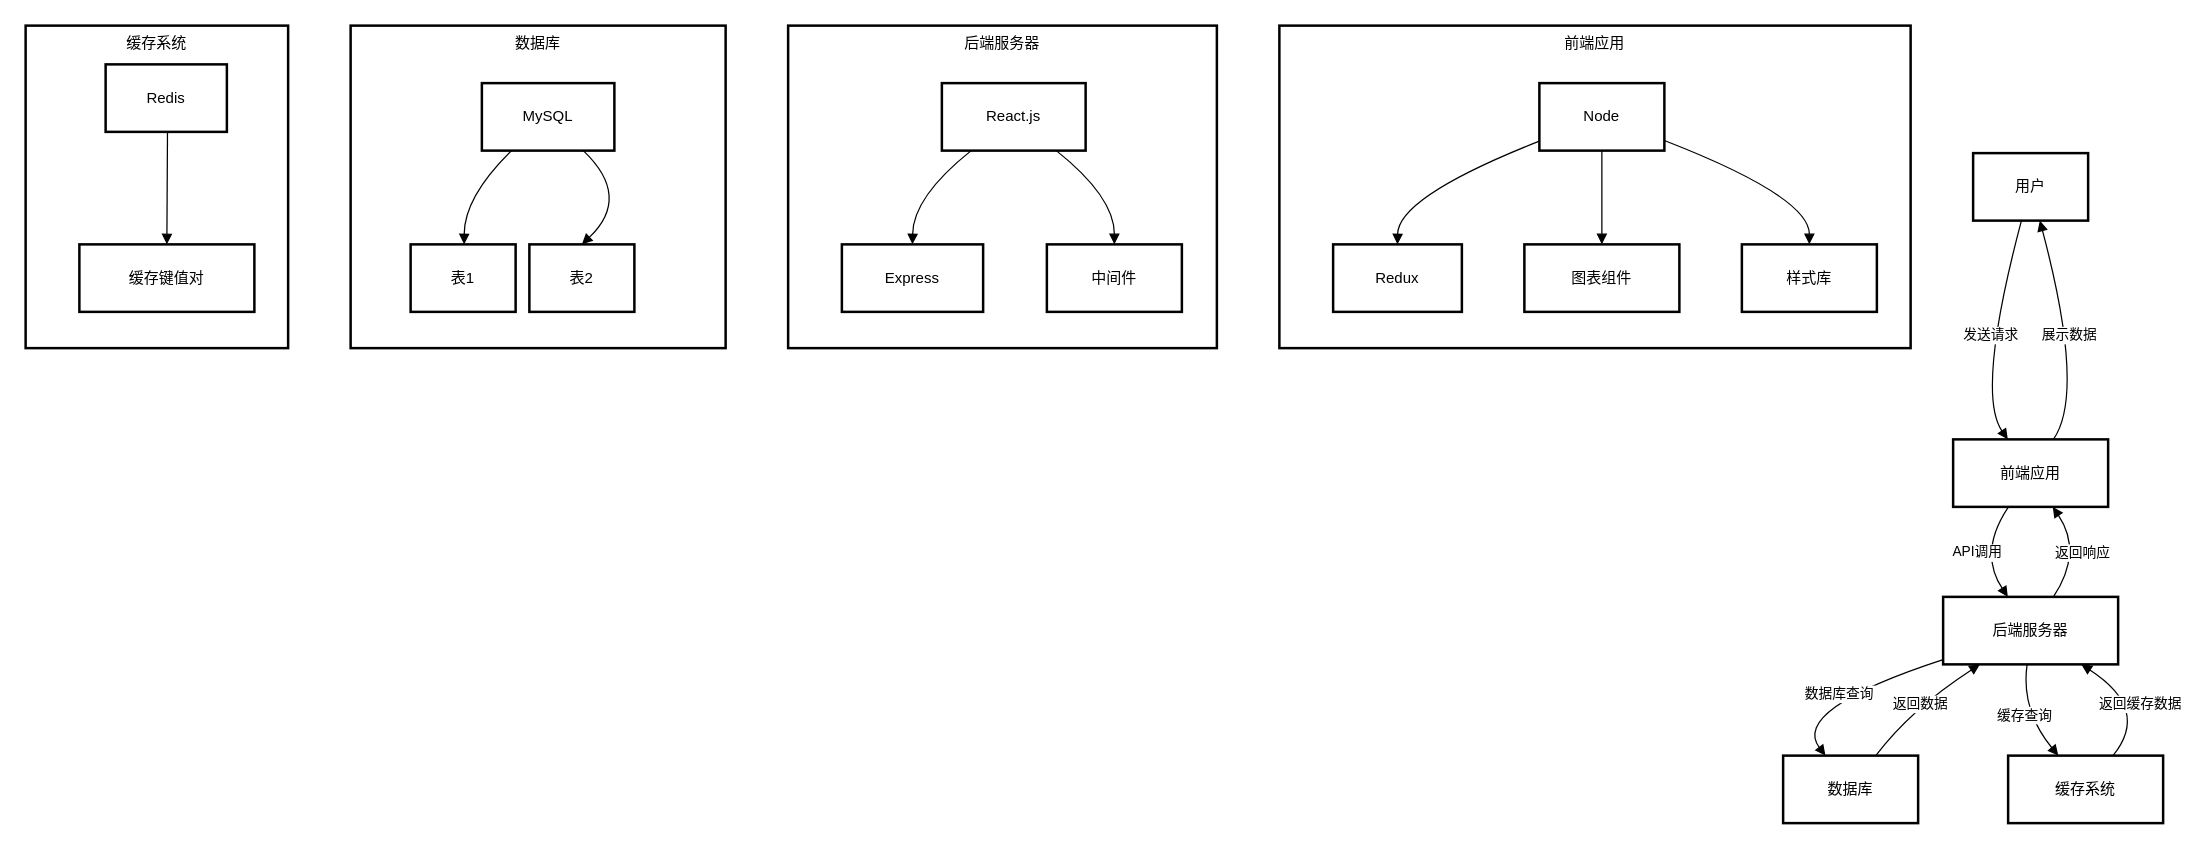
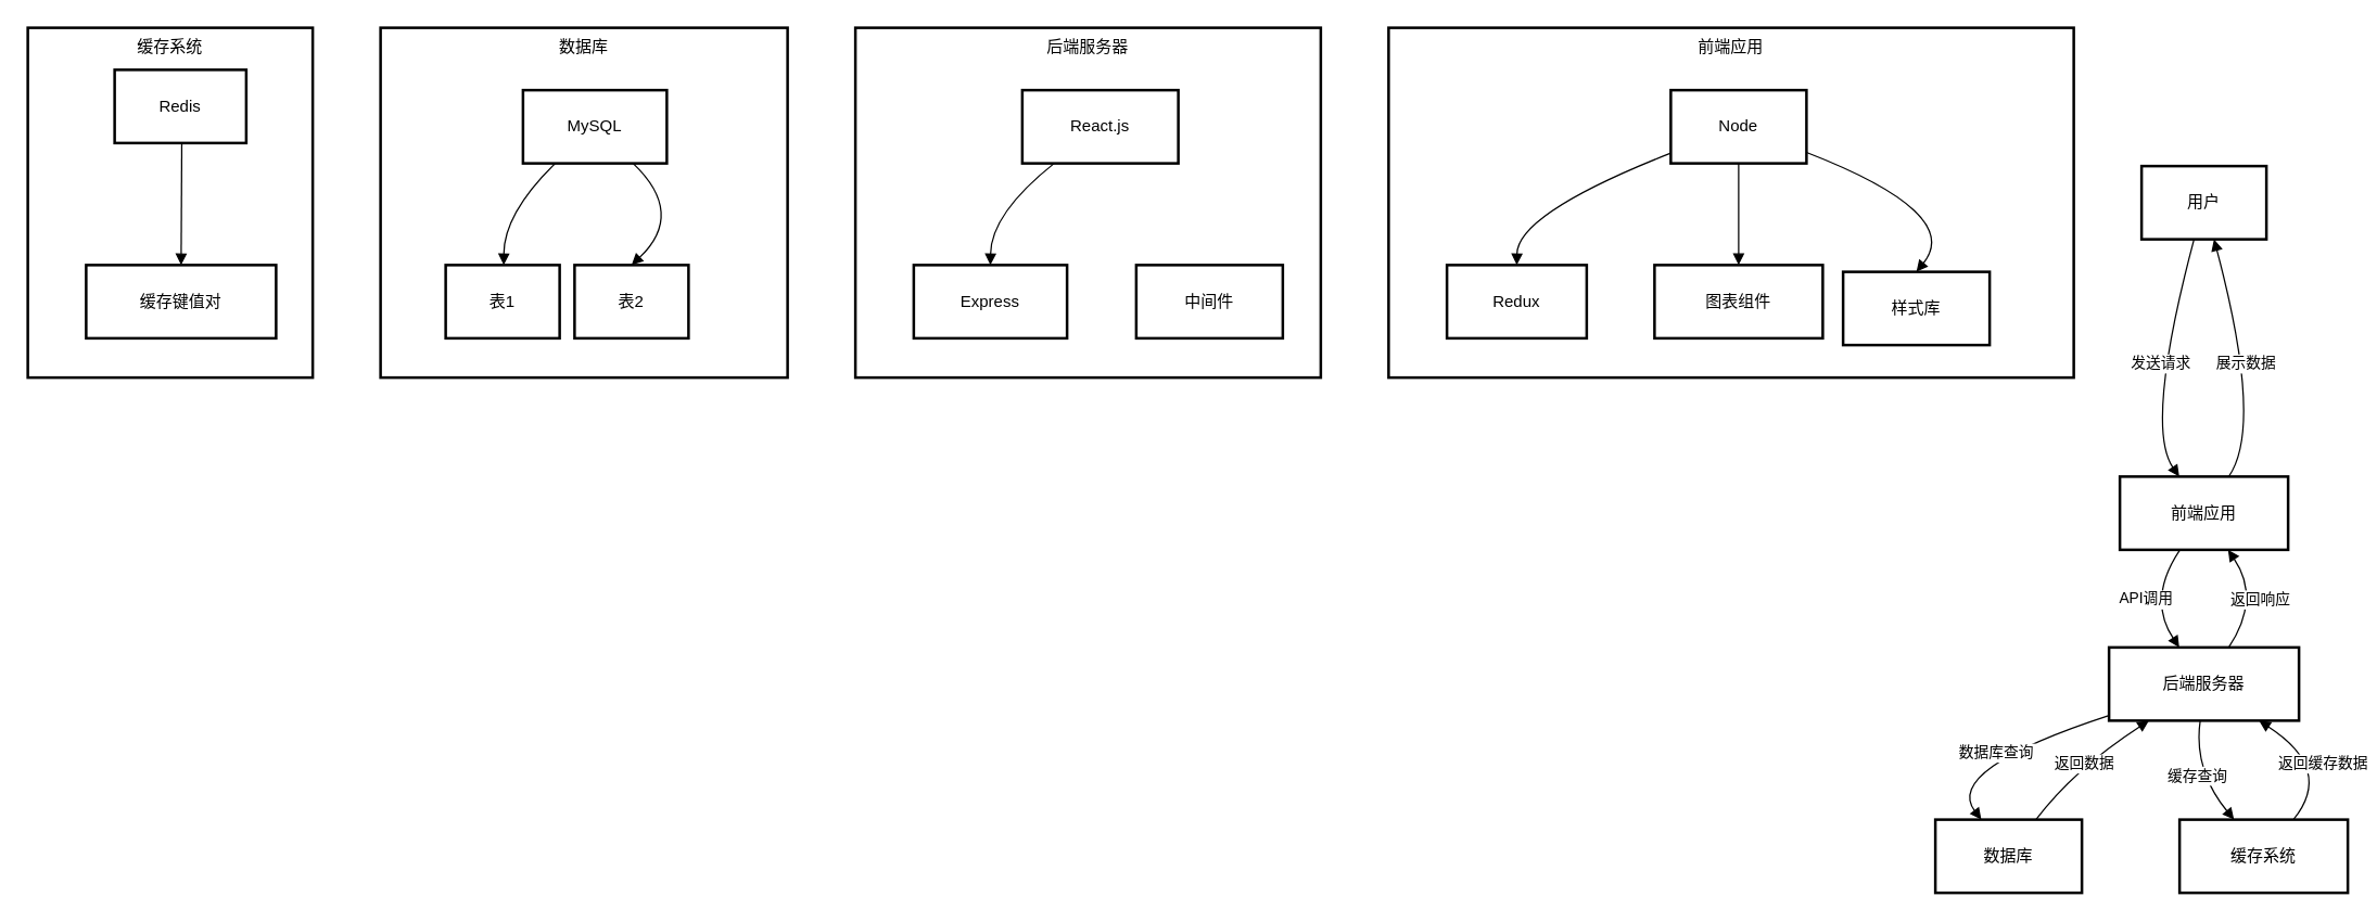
- <mxCell id="17" value="" style="curved=1;startArrow=none;endArrow=block;exitX=0.79;exitY=0.99;entryX=0.5;entryY=-0.01;" edge="1" parent="12" source="13" target="15"><mxGeometry relative="1" as="geometry"><Array as="points"><mxPoint x="261" y="137" /></Array></mxGeometry></mxCell>
- <mxCell id="22" value="样式库" style="whiteSpace=wrap;strokeWidth=2;" vertex="1" parent="18"><mxGeometry x="370" y="175" width="108" height="54" as="geometry" /></mxCell>
+ <mxCell id="22" value="样式库" style="whiteSpace=wrap;strokeWidth=2;" vertex="1" parent="18"><mxGeometry x="335" y="180" width="108" height="54" as="geometry" /></mxCell>
